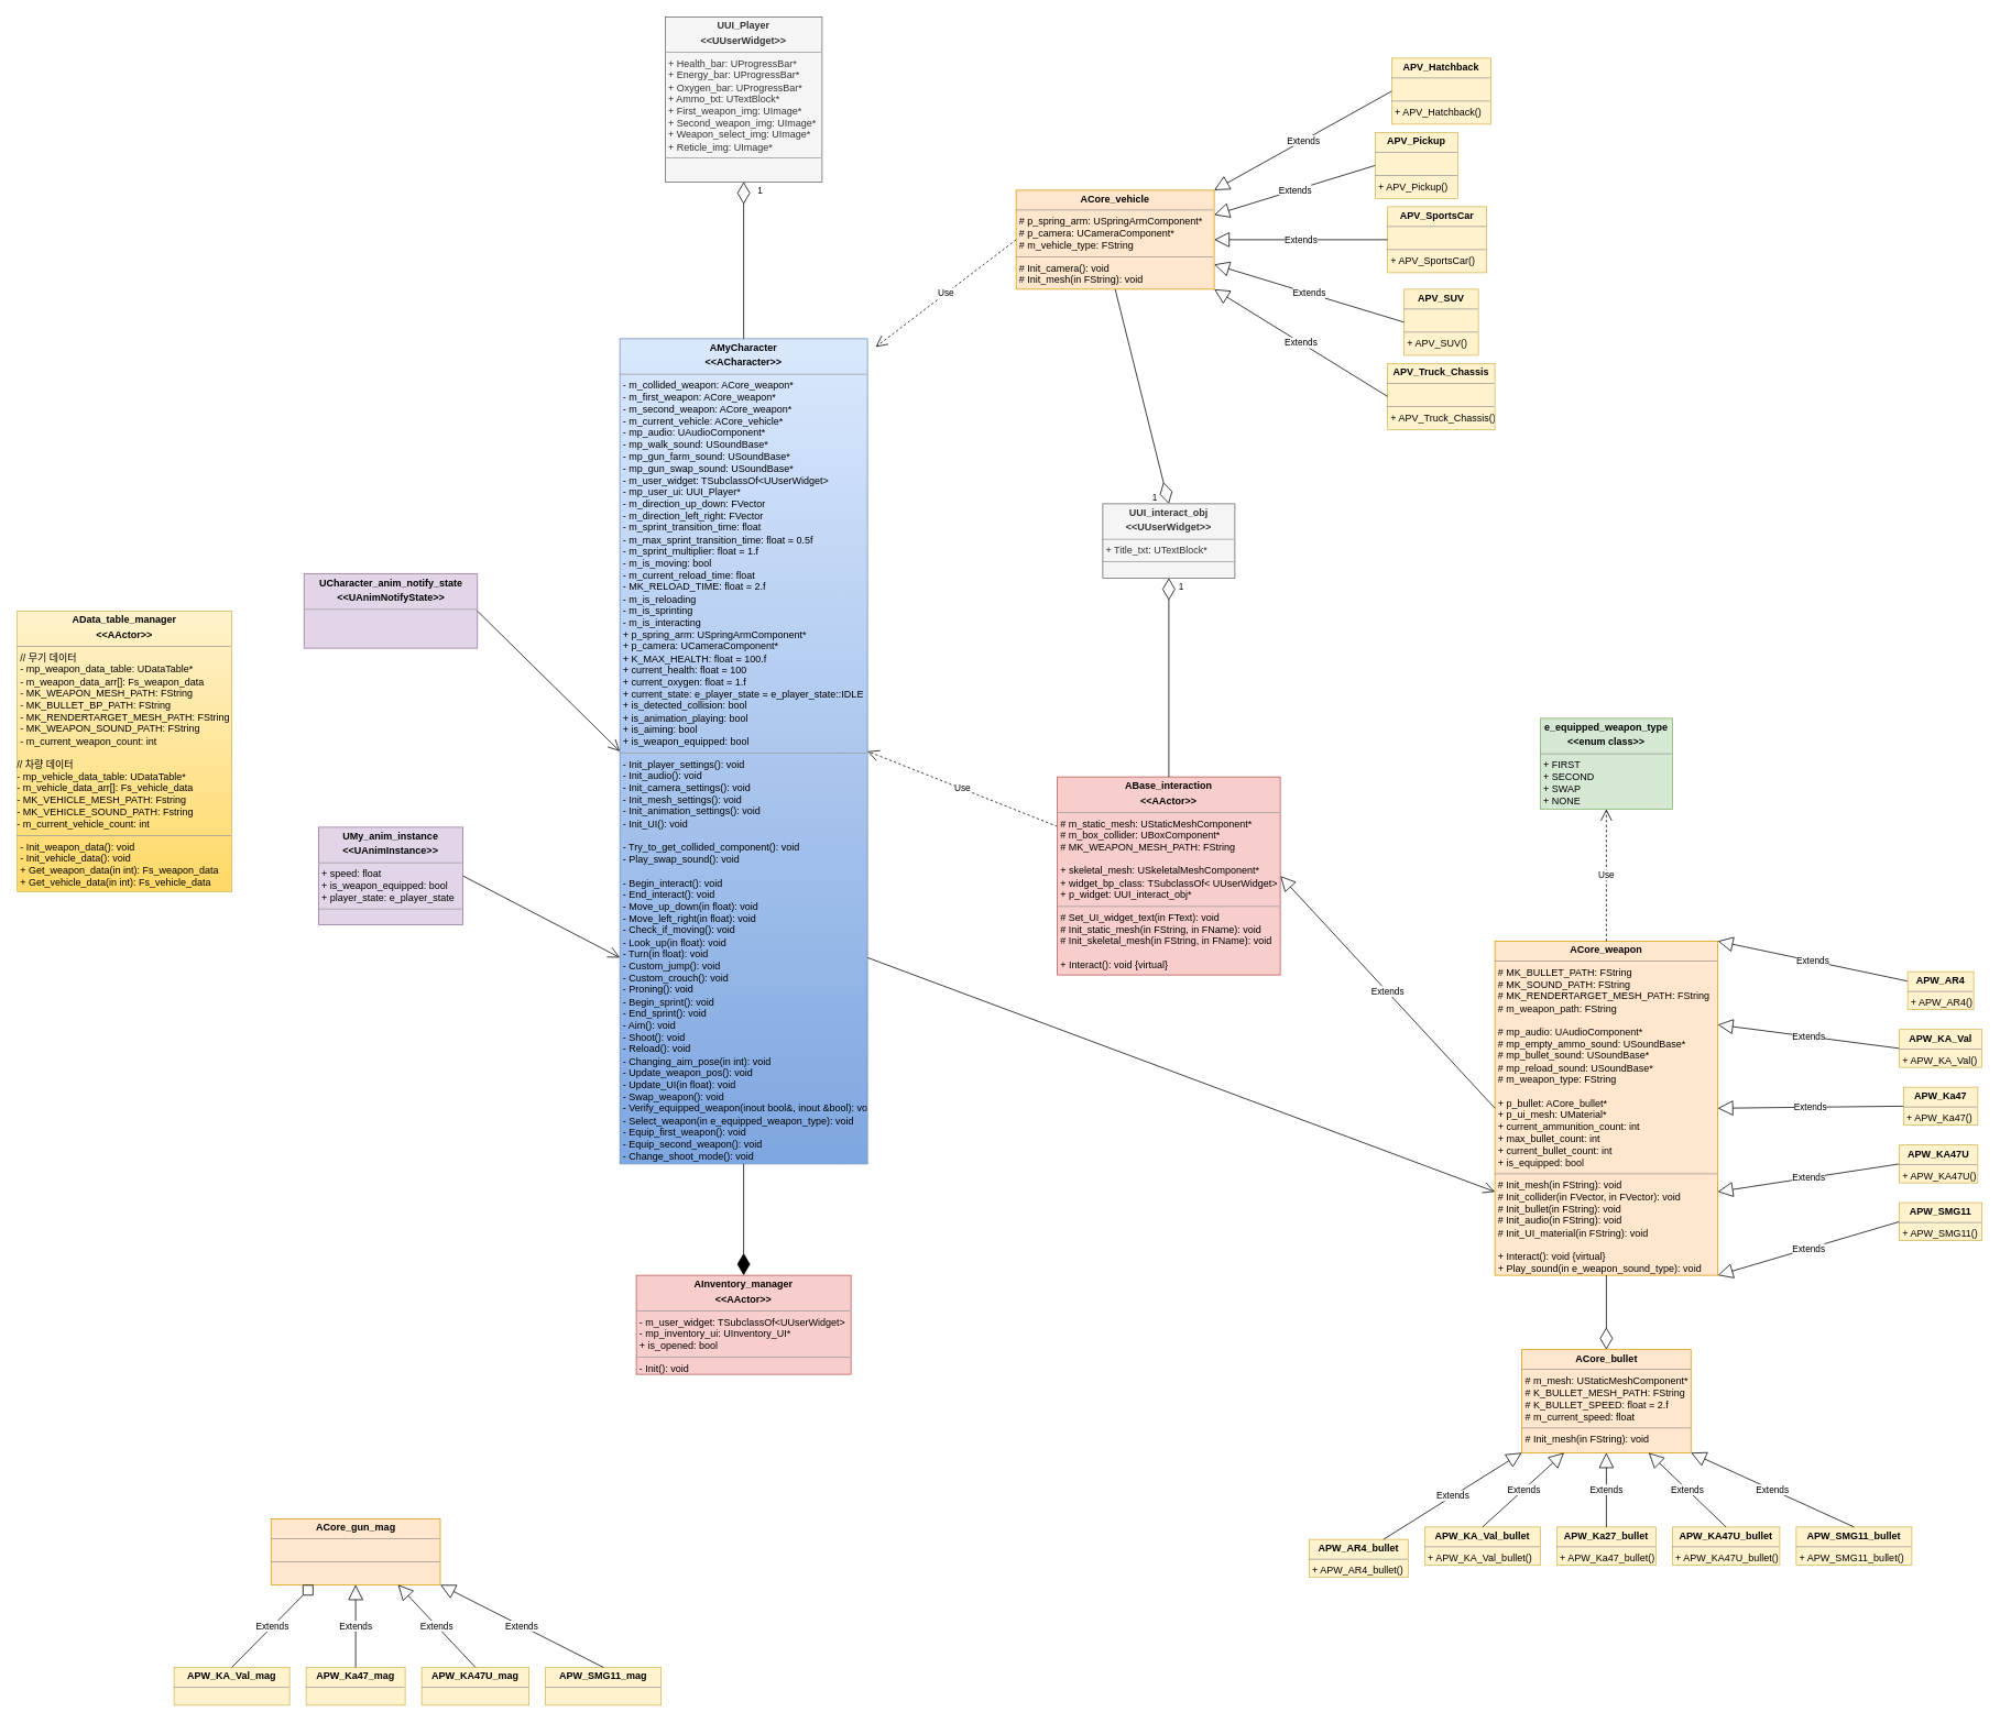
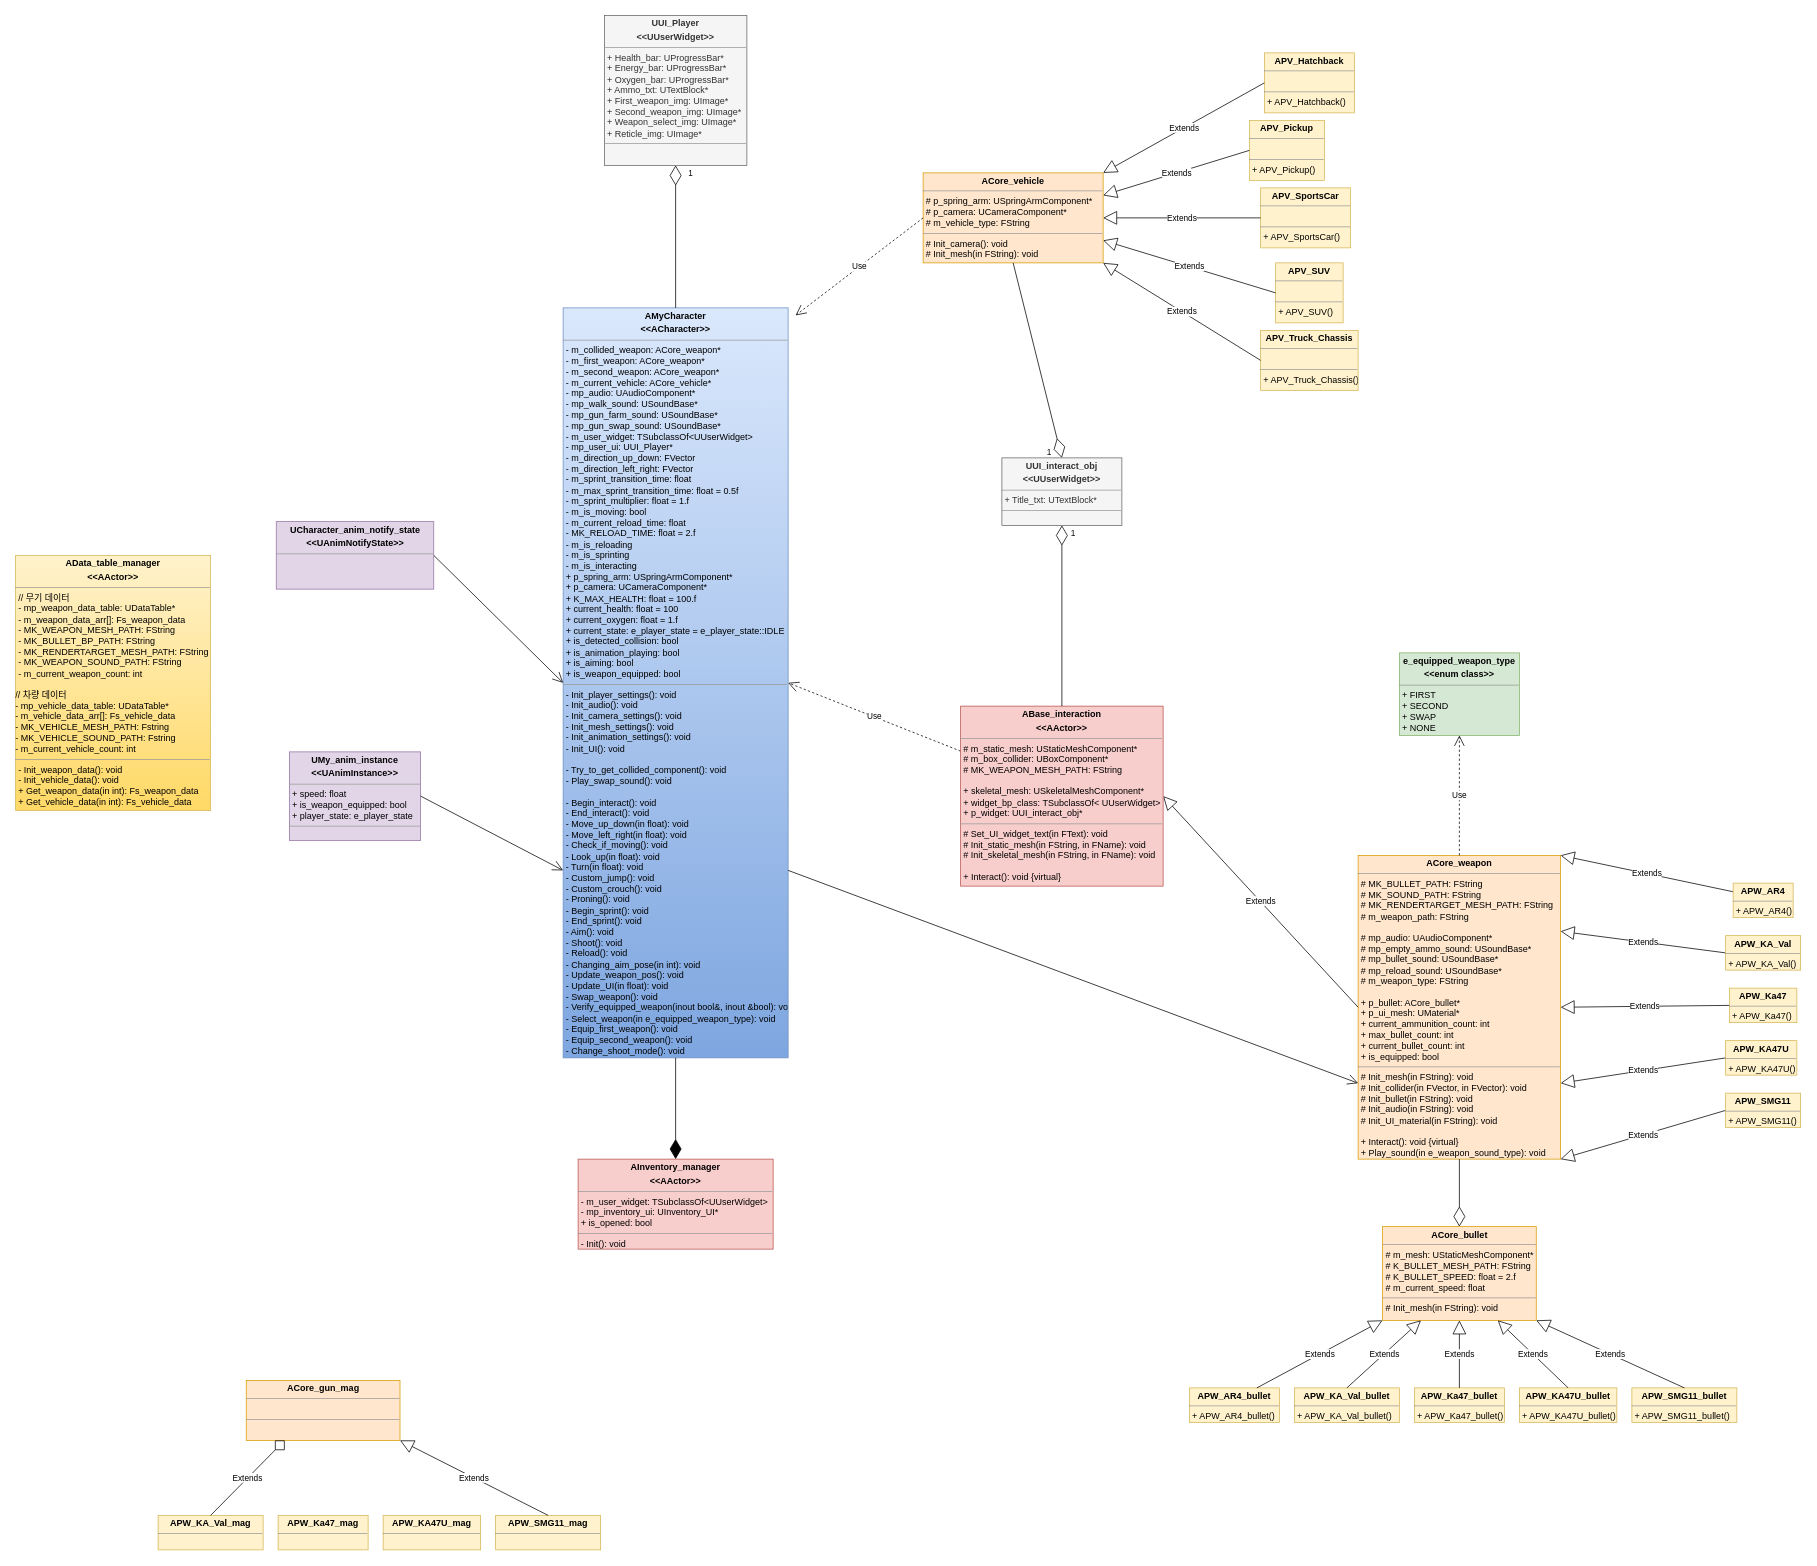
- <mxCell id="28" value="&lt;p style=&quot;margin: 0px ; margin-top: 4px ; text-align: center&quot;&gt;&lt;b&gt;APW_Ka27_bullet&lt;/b&gt;&lt;br&gt;&lt;/p&gt;&lt;hr size=&quot;1&quot;&gt;&lt;p style=&quot;margin: 0px ; margin-left: 4px&quot;&gt;&lt;span&gt;+ APW_Ka47_bullet()&lt;/span&gt;&lt;br&gt;&lt;/p&gt;" style="verticalAlign=top;align=left;overflow=fill;fontSize=12;fontFamily=Helvetica;html=1;fillColor=#fff2cc;strokeColor=#d6b656;" parent="1" vertex="1"><mxGeometry x="1885" y="1850" width="120" height="46" as="geometry" /></mxCell>
+ <mxCell id="28" value="&lt;p style=&quot;margin: 0px ; margin-top: 4px ; text-align: center&quot;&gt;&lt;b&gt;APW_Ka47_bullet&lt;/b&gt;&lt;br&gt;&lt;/p&gt;&lt;hr size=&quot;1&quot;&gt;&lt;p style=&quot;margin: 0px ; margin-left: 4px&quot;&gt;&lt;span&gt;+ APW_Ka47_bullet()&lt;/span&gt;&lt;br&gt;&lt;/p&gt;" style="verticalAlign=top;align=left;overflow=fill;fontSize=12;fontFamily=Helvetica;html=1;fillColor=#fff2cc;strokeColor=#d6b656;" parent="1" vertex="1"><mxGeometry x="1885" y="1850" width="120" height="46" as="geometry" /></mxCell>
- <mxCell id="26" value="&lt;p style=&quot;margin: 0px ; margin-top: 4px ; text-align: center&quot;&gt;&lt;b&gt;APW_AR4_bullet&lt;/b&gt;&lt;br&gt;&lt;/p&gt;&lt;hr size=&quot;1&quot;&gt;&lt;p style=&quot;margin: 0px ; margin-left: 4px&quot;&gt;&lt;span&gt;+ APW_AR4_bullet()&lt;/span&gt;&lt;br&gt;&lt;/p&gt;" style="verticalAlign=top;align=left;overflow=fill;fontSize=12;fontFamily=Helvetica;html=1;fillColor=#fff2cc;strokeColor=#d6b656;" parent="1" vertex="1"><mxGeometry x="1585" y="1865" width="120" height="46" as="geometry" /></mxCell>
+ <mxCell id="26" value="&lt;p style=&quot;margin: 0px ; margin-top: 4px ; text-align: center&quot;&gt;&lt;b&gt;APW_AR4_bullet&lt;/b&gt;&lt;br&gt;&lt;/p&gt;&lt;hr size=&quot;1&quot;&gt;&lt;p style=&quot;margin: 0px ; margin-left: 4px&quot;&gt;&lt;span&gt;+ APW_AR4_bullet()&lt;/span&gt;&lt;br&gt;&lt;/p&gt;" style="verticalAlign=top;align=left;overflow=fill;fontSize=12;fontFamily=Helvetica;html=1;fillColor=#fff2cc;strokeColor=#d6b656;" parent="1" vertex="1"><mxGeometry x="1585" y="1850" width="120" height="46" as="geometry" /></mxCell>
- <mxCell id="60" value="Extends" style="endArrow=block;endSize=16;endFill=0;html=1;rounded=0;entryX=0.75;entryY=1;entryDx=0;entryDy=0;exitX=0.5;exitY=0;exitDx=0;exitDy=0;" parent="1" source="56" target="53" edge="1"><mxGeometry width="160" relative="1" as="geometry"><mxPoint x="545" y="2260" as="sourcePoint" /><mxPoint x="705" y="2260" as="targetPoint" /></mxGeometry></mxCell>
- <mxCell id="59" value="Extends" style="endArrow=block;endSize=16;endFill=0;html=1;rounded=0;entryX=0.5;entryY=1;entryDx=0;entryDy=0;exitX=0.5;exitY=0;exitDx=0;exitDy=0;" parent="1" source="55" target="53" edge="1"><mxGeometry width="160" relative="1" as="geometry"><mxPoint x="365" y="2220" as="sourcePoint" /><mxPoint x="525" y="2220" as="targetPoint" /></mxGeometry></mxCell>
